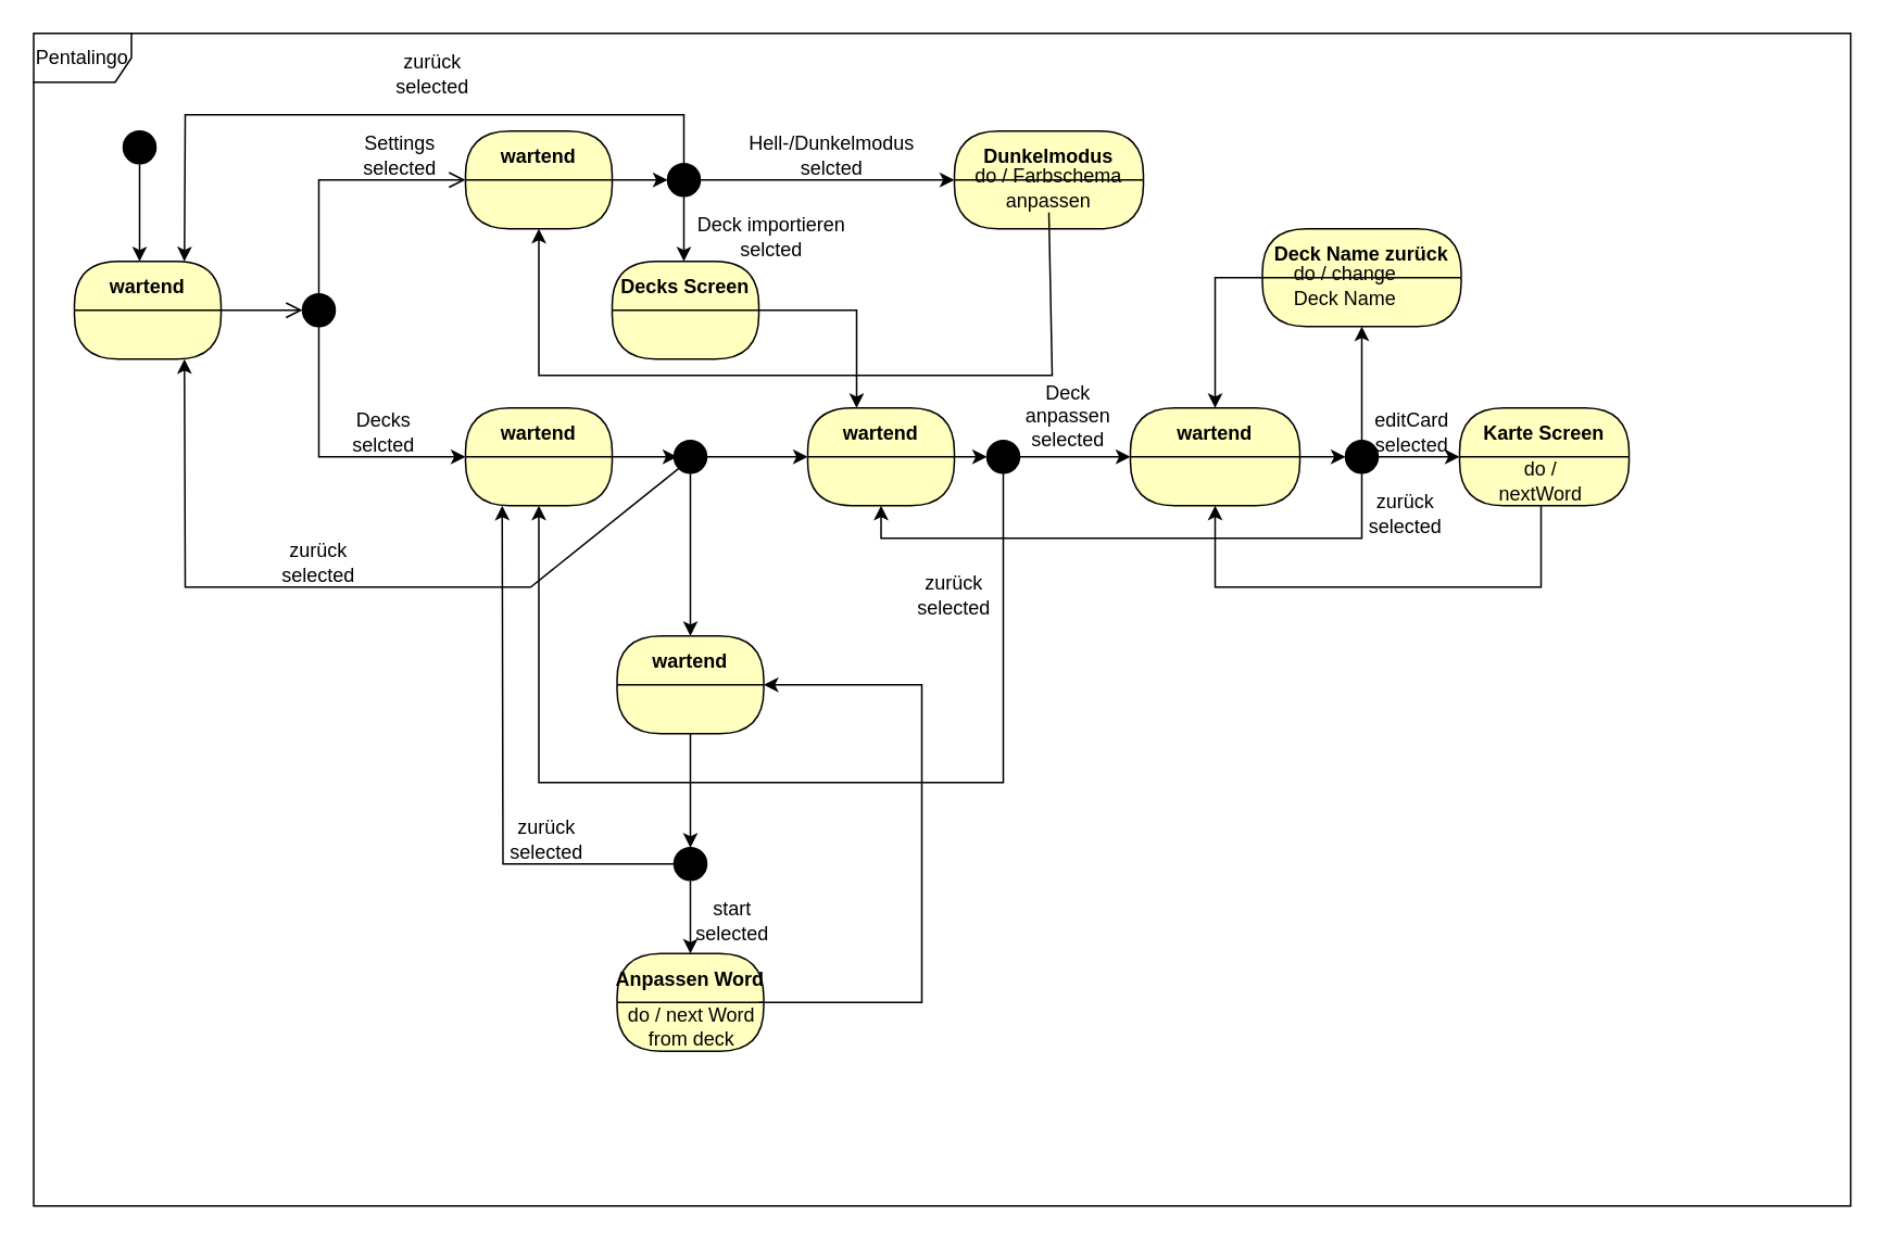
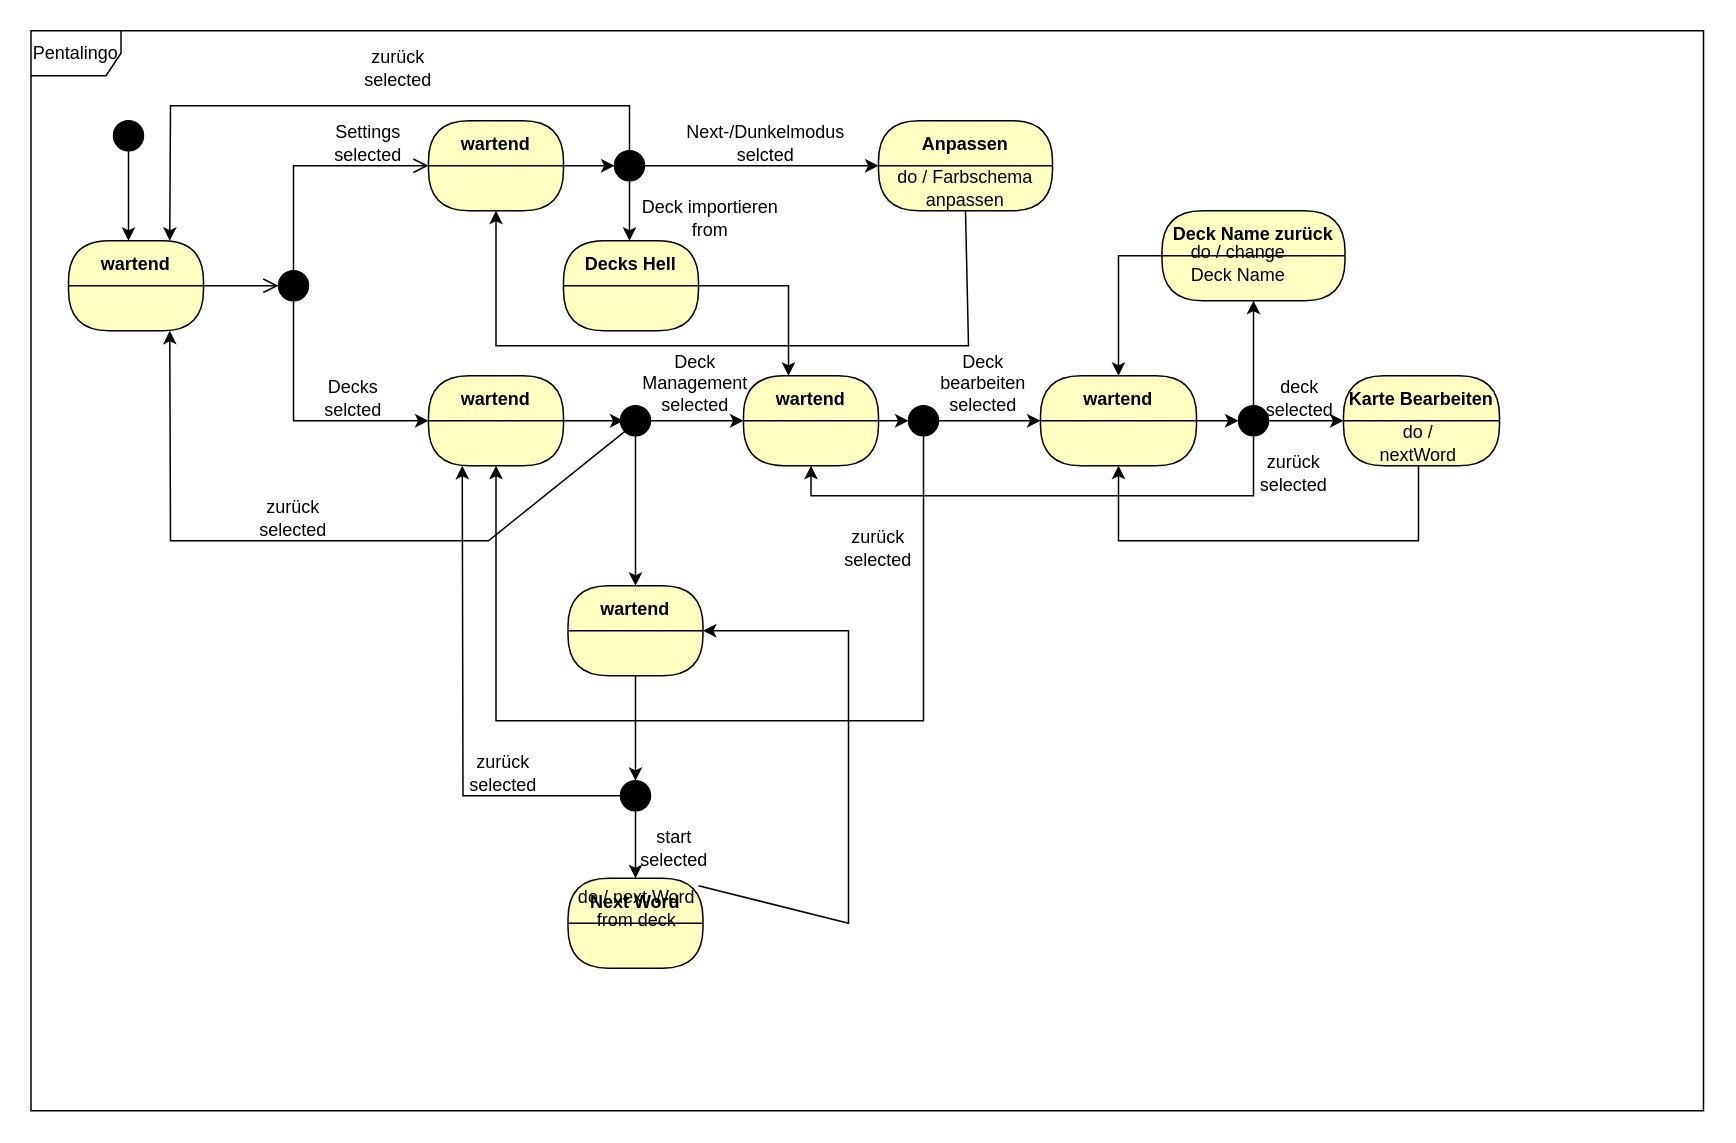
- <mxCell id="29" value="Hell-/Dunkelmodus selcted" style="text;html=1;align=center;verticalAlign=middle;whiteSpace=wrap;rounded=0;" vertex="1" parent="1"><mxGeometry x="450" y="80" width="120" height="30" as="geometry" /></mxCell>
+ <mxCell id="29" value="Next-/Dunkelmodus selcted" style="text;html=1;align=center;verticalAlign=middle;whiteSpace=wrap;rounded=0;" vertex="1" parent="1"><mxGeometry x="450" y="80" width="120" height="30" as="geometry" /></mxCell>
- <mxCell id="15" value="Dunkelmodus" style="swimlane;fontStyle=1;align=center;verticalAlign=middle;childLayout=stackLayout;horizontal=1;startSize=30;horizontalStack=0;resizeParent=0;resizeLast=1;container=0;fontColor=#000000;collapsible=0;rounded=1;arcSize=30;strokeColor=#000000;fillColor=#ffffc0;swimlaneFillColor=#ffffc0;dropTarget=0;" vertex="1" parent="1"><mxGeometry x="585" y="80" width="116" height="60" as="geometry" /></mxCell>
+ <mxCell id="15" value="Anpassen" style="swimlane;fontStyle=1;align=center;verticalAlign=middle;childLayout=stackLayout;horizontal=1;startSize=30;horizontalStack=0;resizeParent=0;resizeLast=1;container=0;fontColor=#000000;collapsible=0;rounded=1;arcSize=30;strokeColor=#000000;fillColor=#ffffc0;swimlaneFillColor=#ffffc0;dropTarget=0;" vertex="1" parent="1"><mxGeometry x="585" y="80" width="116" height="60" as="geometry" /></mxCell>
- <mxCell id="28" value="do / Farbschema anpassen" style="text;html=1;align=center;verticalAlign=middle;whiteSpace=wrap;rounded=0;" vertex="1" parent="1"><mxGeometry x="593" y="100" width="100" height="30" as="geometry" /></mxCell>
+ <mxCell id="28" value="do / Farbschema anpassen" style="text;html=1;align=center;verticalAlign=middle;whiteSpace=wrap;rounded=0;" vertex="1" parent="1"><mxGeometry x="593" y="110" width="100" height="30" as="geometry" /></mxCell>
- <mxCell id="30" value="Deck importieren selcted" style="text;html=1;align=center;verticalAlign=middle;whiteSpace=wrap;rounded=0;" vertex="1" parent="1"><mxGeometry x="413" y="130" width="120" height="30" as="geometry" /></mxCell>
+ <mxCell id="30" value="Deck importieren from" style="text;html=1;align=center;verticalAlign=middle;whiteSpace=wrap;rounded=0;" vertex="1" parent="1"><mxGeometry x="413" y="130" width="120" height="30" as="geometry" /></mxCell>
- <mxCell id="17" value="Decks Screen" style="swimlane;fontStyle=1;align=center;verticalAlign=middle;childLayout=stackLayout;horizontal=1;startSize=30;horizontalStack=0;resizeParent=0;resizeLast=1;container=0;fontColor=#000000;collapsible=0;rounded=1;arcSize=30;strokeColor=#000000;fillColor=#ffffc0;swimlaneFillColor=#ffffc0;dropTarget=0;labelPosition=center;verticalLabelPosition=middle;" vertex="1" parent="1"><mxGeometry x="375" y="160" width="90" height="60" as="geometry" /></mxCell>
+ <mxCell id="17" value="Decks Hell" style="swimlane;fontStyle=1;align=center;verticalAlign=middle;childLayout=stackLayout;horizontal=1;startSize=30;horizontalStack=0;resizeParent=0;resizeLast=1;container=0;fontColor=#000000;collapsible=0;rounded=1;arcSize=30;strokeColor=#000000;fillColor=#ffffc0;swimlaneFillColor=#ffffc0;dropTarget=0;labelPosition=center;verticalLabelPosition=middle;" vertex="1" parent="1"><mxGeometry x="375" y="160" width="90" height="60" as="geometry" /></mxCell>
+ <mxCell id="43" value="Deck Management selected" style="text;html=1;align=center;verticalAlign=middle;whiteSpace=wrap;rounded=0;" vertex="1" parent="1"><mxGeometry x="433" y="240" width="60" height="30" as="geometry" /></mxCell>
- <mxCell id="46" value="Deck anpassen selected" style="text;html=1;align=center;verticalAlign=middle;whiteSpace=wrap;rounded=0;" vertex="1" parent="1"><mxGeometry x="625" y="240" width="60" height="30" as="geometry" /></mxCell>
+ <mxCell id="46" value="Deck bearbeiten selected" style="text;html=1;align=center;verticalAlign=middle;whiteSpace=wrap;rounded=0;" vertex="1" parent="1"><mxGeometry x="625" y="240" width="60" height="30" as="geometry" /></mxCell>
- <mxCell id="55" value="editCard&lt;div&gt;selected&lt;/div&gt;" style="text;html=1;align=center;verticalAlign=middle;whiteSpace=wrap;rounded=0;" vertex="1" parent="1"><mxGeometry x="836" y="250" width="60" height="30" as="geometry" /></mxCell>
+ <mxCell id="55" value="deck&lt;div&gt;selected&lt;/div&gt;" style="text;html=1;align=center;verticalAlign=middle;whiteSpace=wrap;rounded=0;" vertex="1" parent="1"><mxGeometry x="836" y="250" width="60" height="30" as="geometry" /></mxCell>
- <mxCell id="21" value="Karte Screen" style="swimlane;fontStyle=1;align=center;verticalAlign=middle;childLayout=stackLayout;horizontal=1;startSize=30;horizontalStack=0;resizeParent=0;resizeLast=1;container=0;fontColor=#000000;collapsible=0;rounded=1;arcSize=30;strokeColor=#000000;fillColor=#ffffc0;swimlaneFillColor=#ffffc0;dropTarget=0;labelPosition=center;verticalLabelPosition=middle;" vertex="1" parent="1"><mxGeometry x="895" y="250" width="104" height="60" as="geometry" /></mxCell>
+ <mxCell id="21" value="Karte Bearbeiten" style="swimlane;fontStyle=1;align=center;verticalAlign=middle;childLayout=stackLayout;horizontal=1;startSize=30;horizontalStack=0;resizeParent=0;resizeLast=1;container=0;fontColor=#000000;collapsible=0;rounded=1;arcSize=30;strokeColor=#000000;fillColor=#ffffc0;swimlaneFillColor=#ffffc0;dropTarget=0;labelPosition=center;verticalLabelPosition=middle;" vertex="1" parent="1"><mxGeometry x="895" y="250" width="104" height="60" as="geometry" /></mxCell>
- <mxCell id="60" value="Anpassen Word" style="swimlane;fontStyle=1;align=center;verticalAlign=middle;childLayout=stackLayout;horizontal=1;startSize=30;horizontalStack=0;resizeParent=0;resizeLast=1;container=0;fontColor=#000000;collapsible=0;rounded=1;arcSize=30;strokeColor=#000000;fillColor=#ffffc0;swimlaneFillColor=#ffffc0;dropTarget=0;labelPosition=center;verticalLabelPosition=middle;" vertex="1" parent="1"><mxGeometry x="378" y="585" width="90" height="60" as="geometry" /></mxCell>
+ <mxCell id="60" value="Next Word" style="swimlane;fontStyle=1;align=center;verticalAlign=middle;childLayout=stackLayout;horizontal=1;startSize=30;horizontalStack=0;resizeParent=0;resizeLast=1;container=0;fontColor=#000000;collapsible=0;rounded=1;arcSize=30;strokeColor=#000000;fillColor=#ffffc0;swimlaneFillColor=#ffffc0;dropTarget=0;labelPosition=center;verticalLabelPosition=middle;" vertex="1" parent="1"><mxGeometry x="378" y="585" width="90" height="60" as="geometry" /></mxCell>
- <mxCell id="63" value="do / next Word from deck" style="text;html=1;align=center;verticalAlign=middle;whiteSpace=wrap;rounded=0;" vertex="1" parent="1"><mxGeometry x="383" y="615" width="82" height="30" as="geometry" /></mxCell>
+ <mxCell id="63" value="do / next Word from deck" style="text;html=1;align=center;verticalAlign=middle;whiteSpace=wrap;rounded=0;" vertex="1" parent="1"><mxGeometry x="383" y="590" width="82" height="30" as="geometry" /></mxCell>
